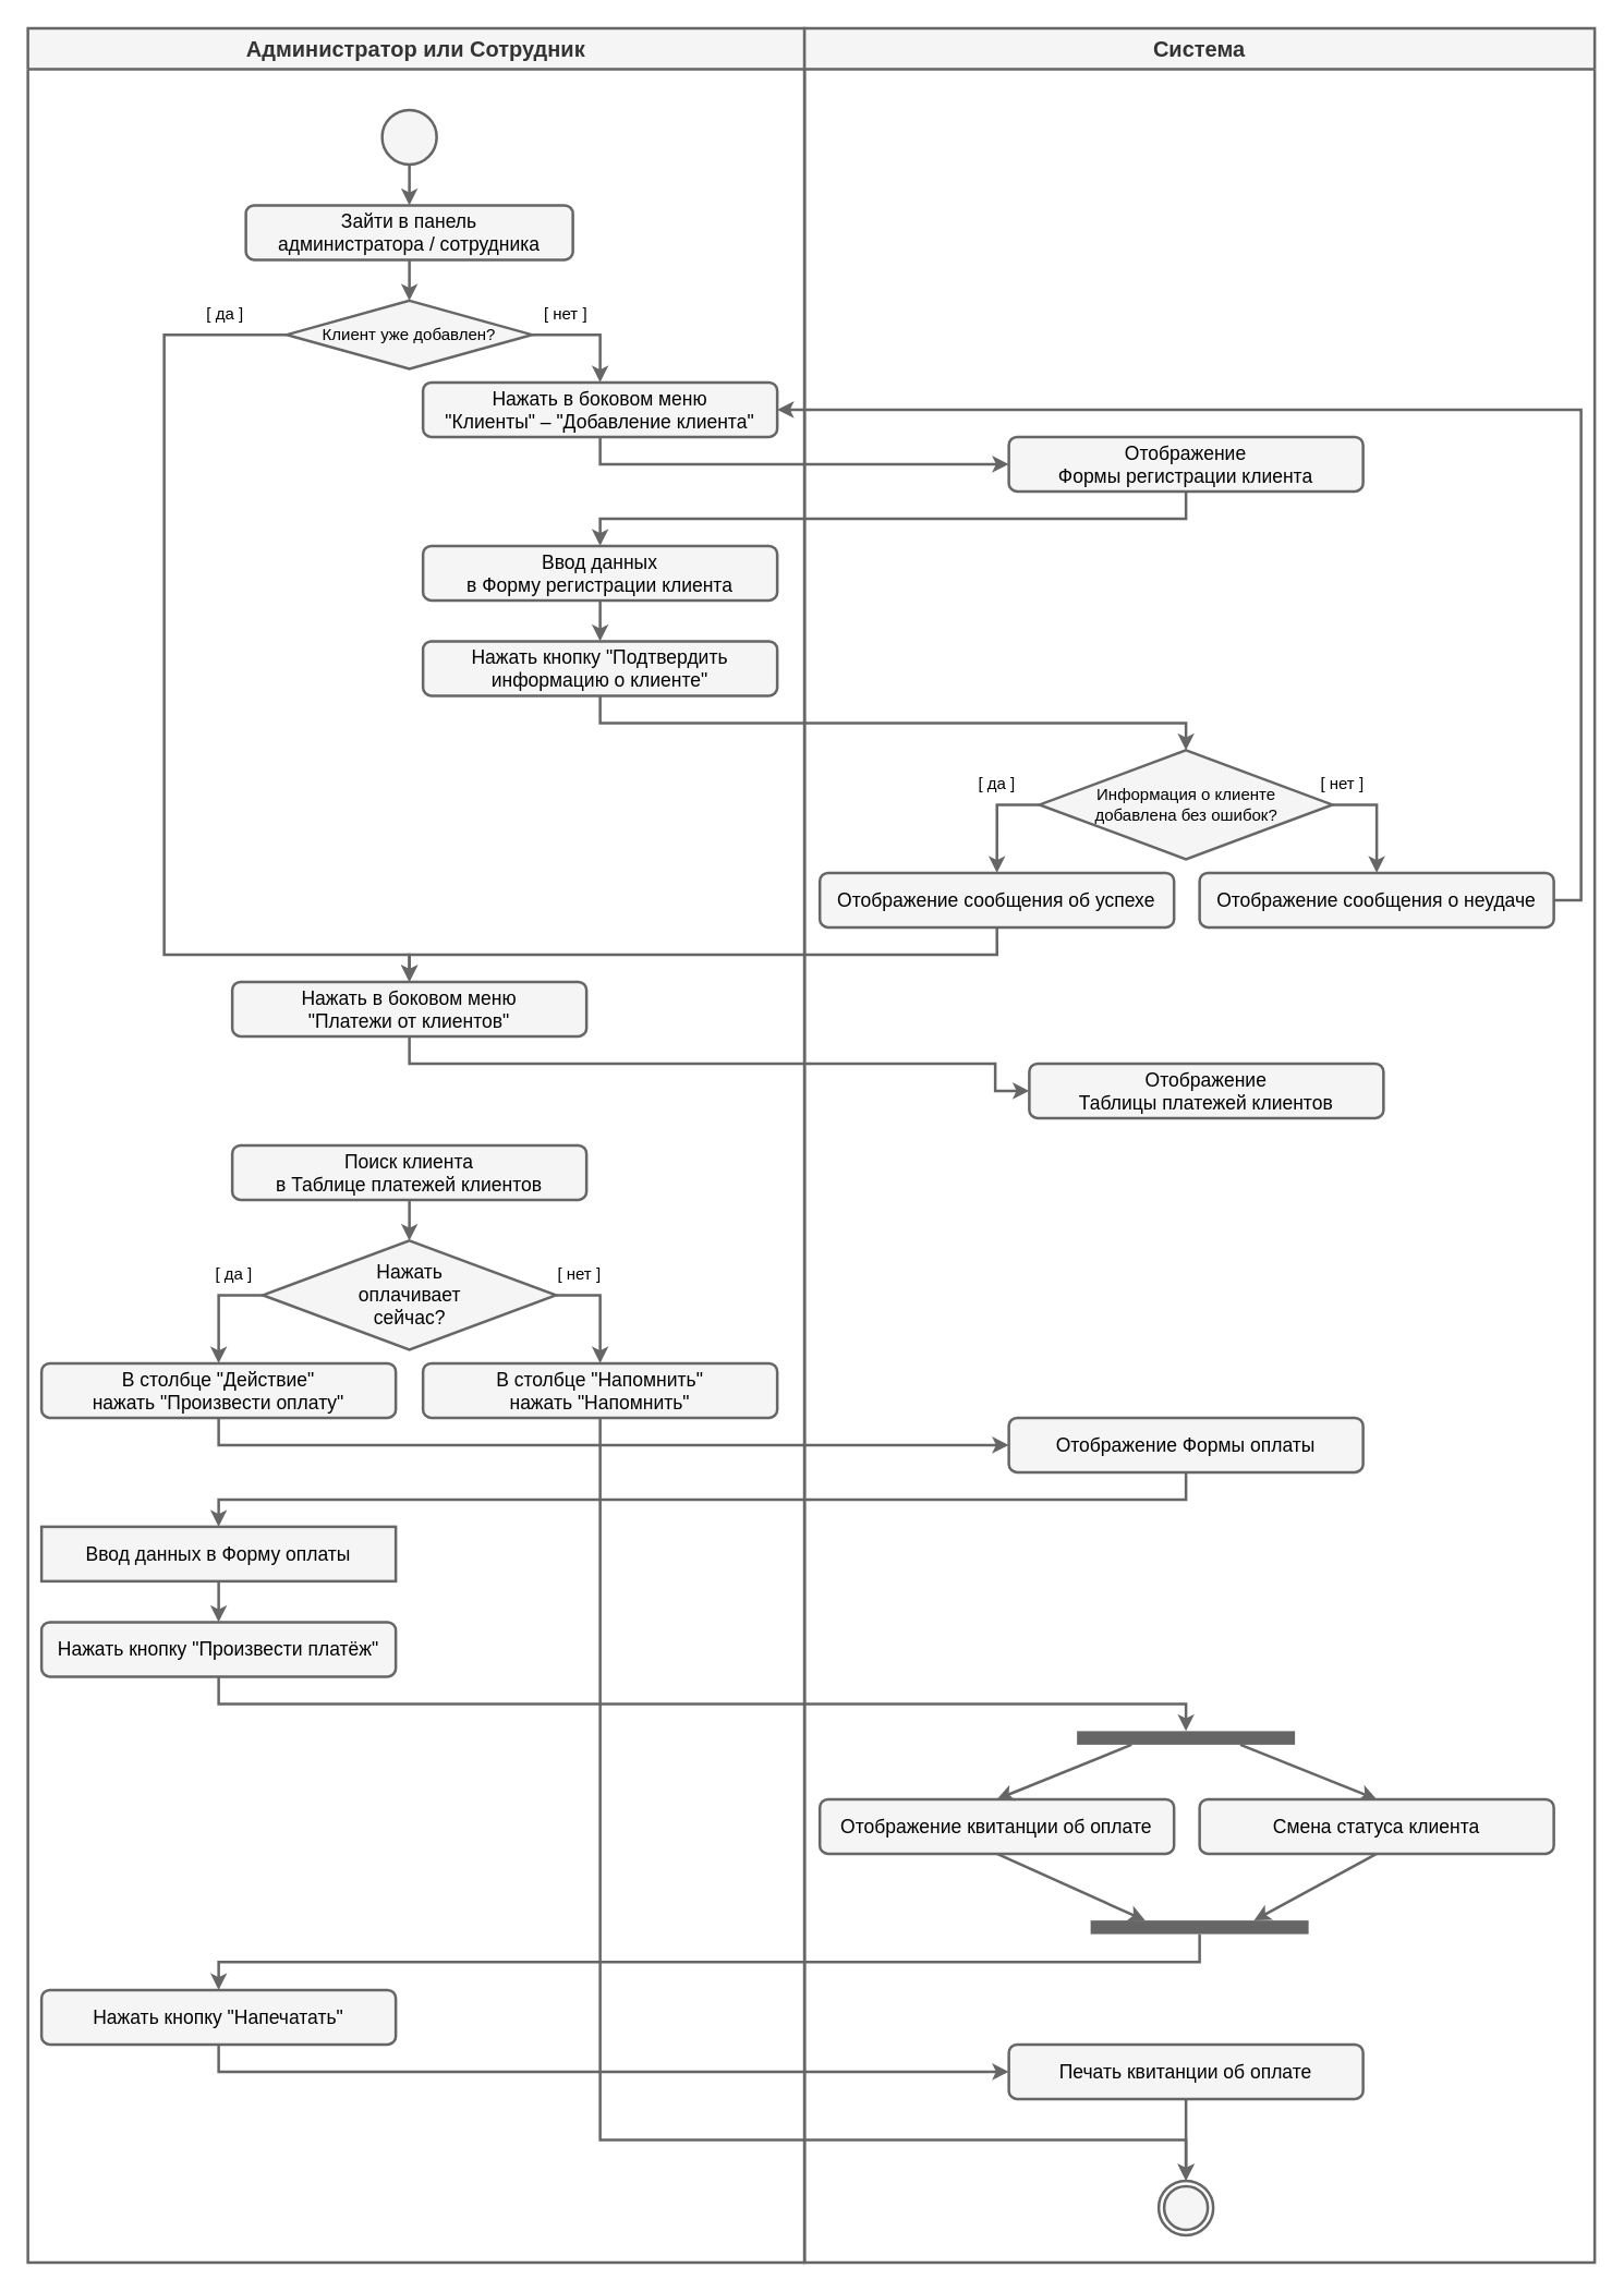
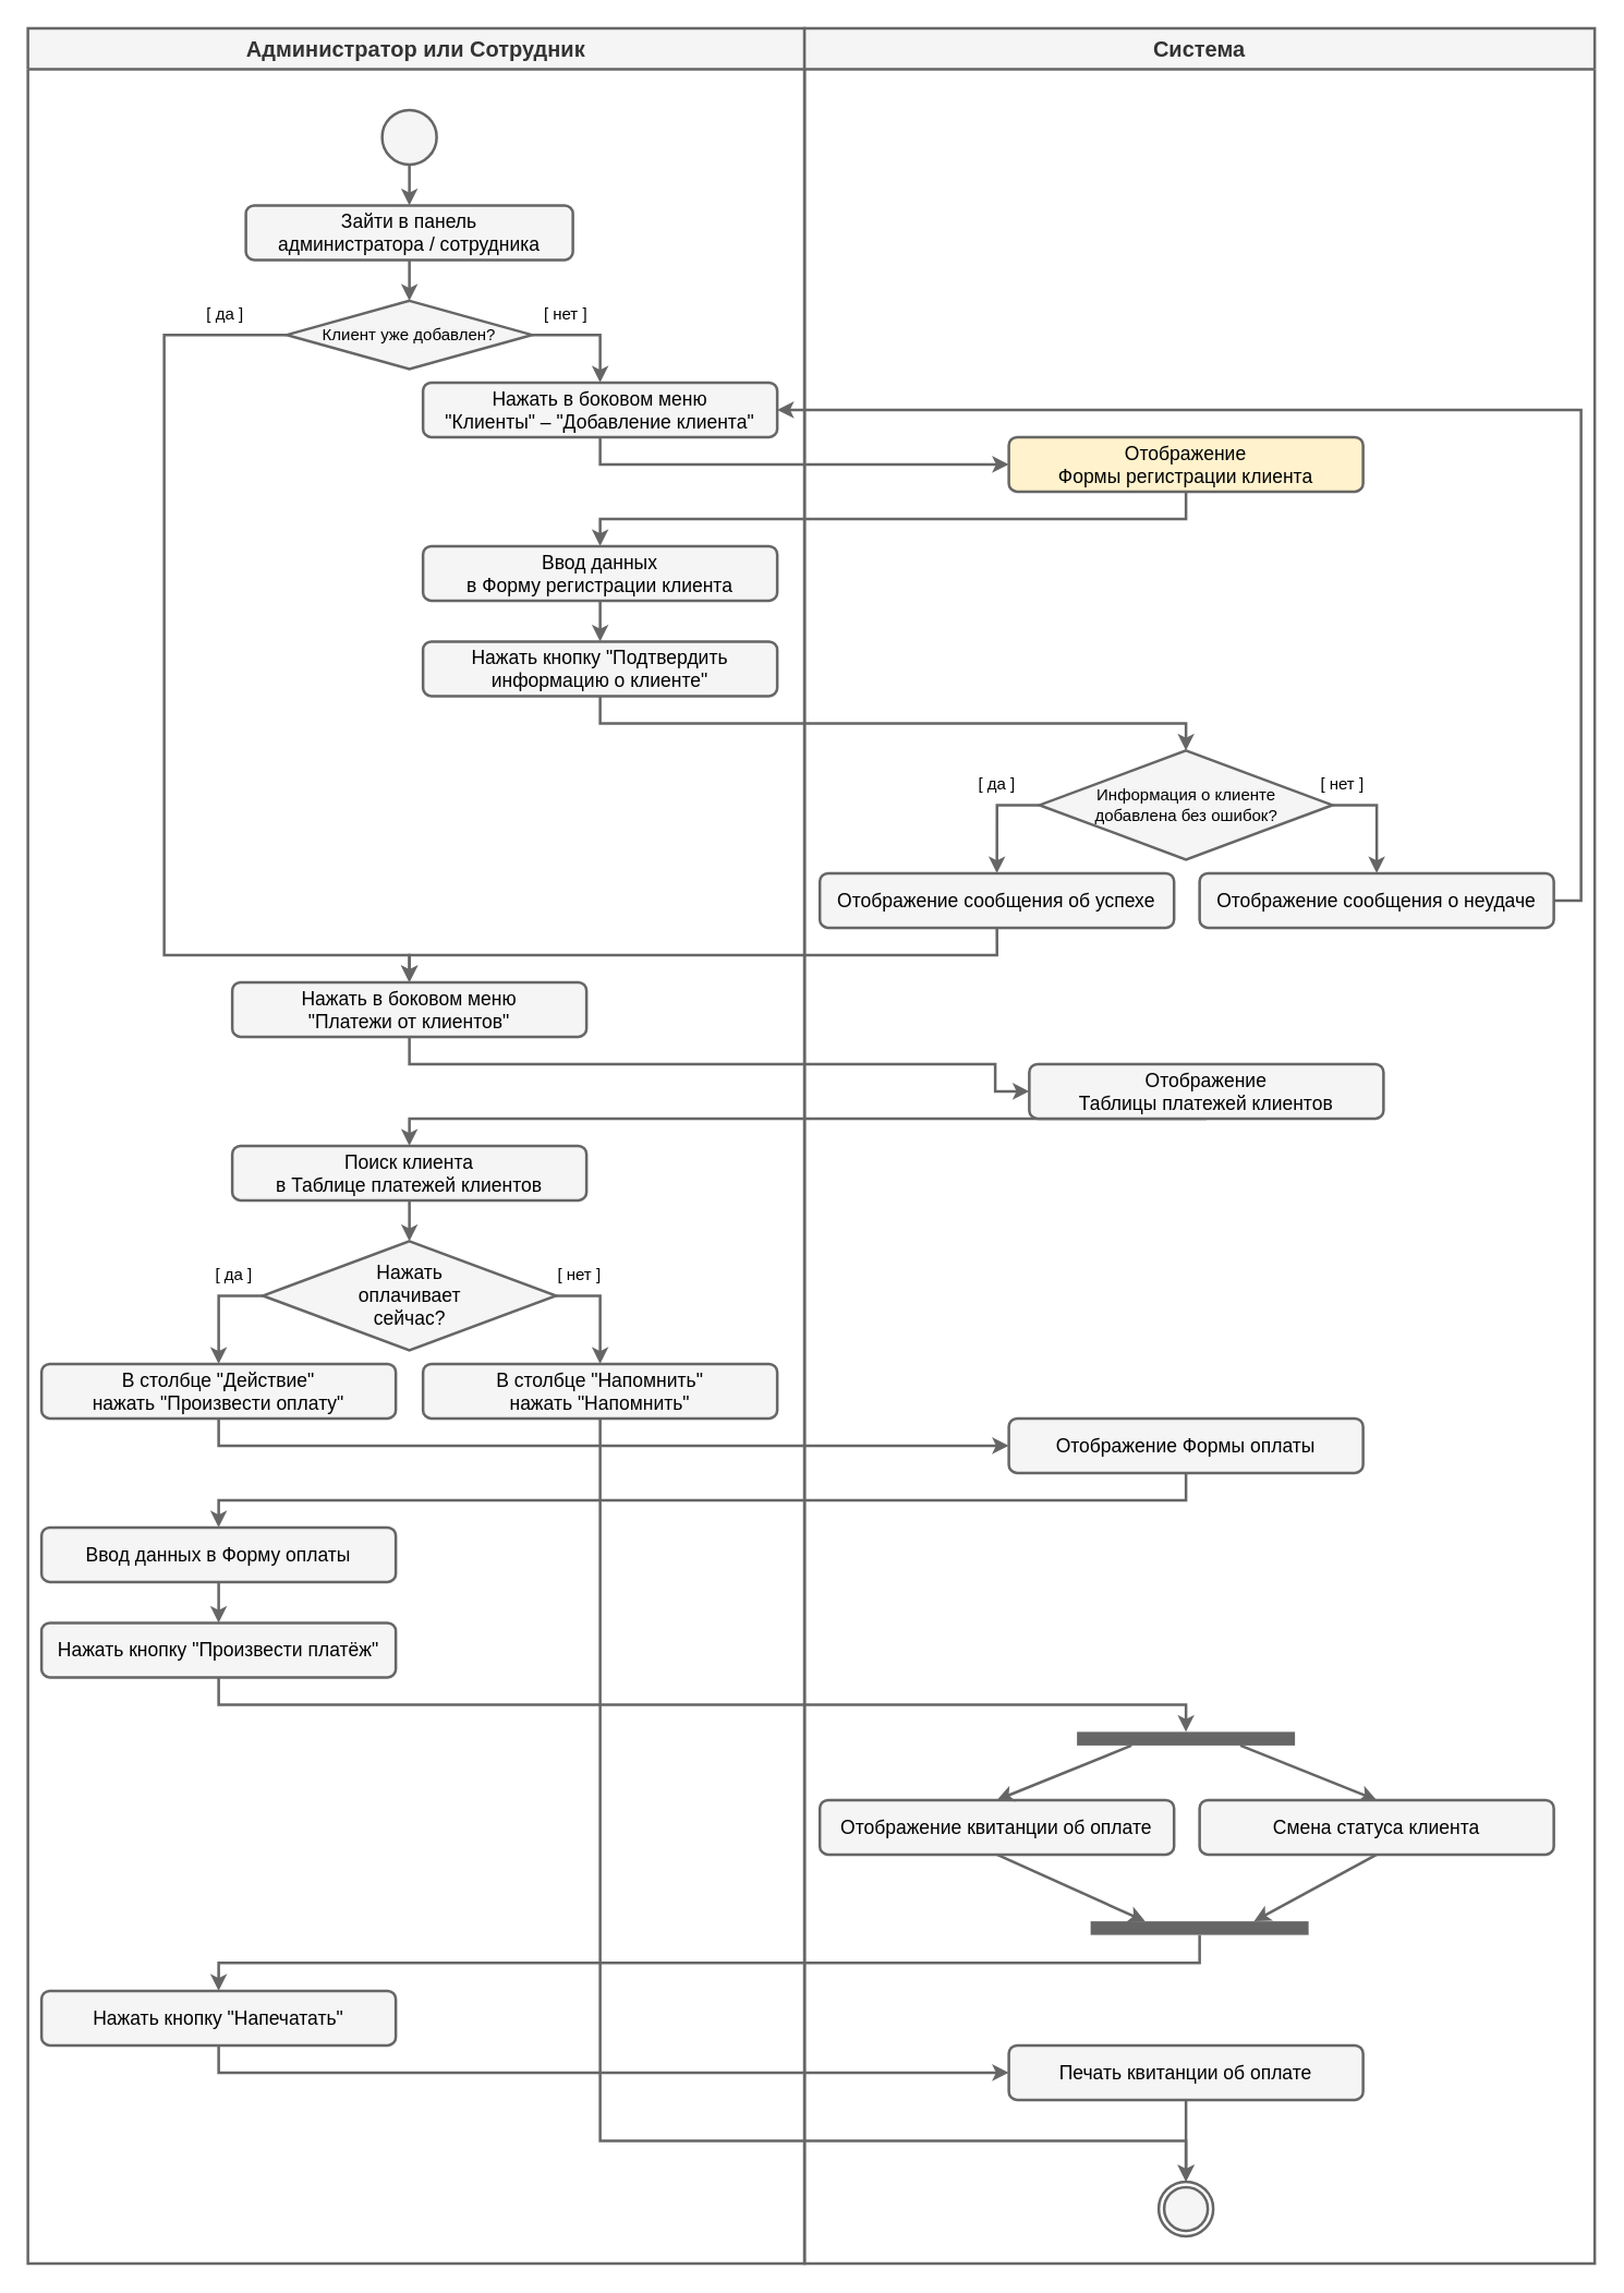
- <mxCell id="16" value="Отображение&lt;br&gt;Формы регистрации клиента" style="rounded=1;whiteSpace=wrap;html=1;fontSize=14;fillColor=#f5f5f5;fontColor=#000000;strokeColor=#666666;strokeWidth=2;movable=1;resizable=1;rotatable=1;deletable=1;editable=1;locked=0;connectable=1;" parent="1" vertex="1"><mxGeometry x="740" y="320" width="260" height="40" as="geometry" /></mxCell>
+ <mxCell id="16" value="Отображение&lt;br&gt;Формы регистрации клиента" style="rounded=1;whiteSpace=wrap;html=1;fontSize=14;fillColor=#fff2cc;fontColor=#000000;strokeColor=#666666;strokeWidth=2;movable=1;resizable=1;rotatable=1;deletable=1;editable=1;locked=0;connectable=1;" parent="1" vertex="1"><mxGeometry x="740" y="320" width="260" height="40" as="geometry" /></mxCell>
+ <mxCell id="31" style="edgeStyle=orthogonalEdgeStyle;rounded=0;orthogonalLoop=1;jettySize=auto;html=1;exitX=0.5;exitY=1;exitDx=0;exitDy=0;entryX=0.5;entryY=0;entryDx=0;entryDy=0;fillColor=#f5f5f5;strokeColor=#666666;strokeWidth=2;" parent="1" source="32" target="30" edge="1"><mxGeometry relative="1" as="geometry"><Array as="points"><mxPoint x="870" y="820" /><mxPoint x="300" y="820" /></Array></mxGeometry></mxCell>
- <mxCell id="46" value="Ввод данных в Форму оплаты" style="whiteSpace=wrap;html=1;fontSize=14;fillColor=#f5f5f5;fontColor=#000000;strokeColor=#666666;strokeWidth=2;movable=1;resizable=1;rotatable=1;deletable=1;editable=1;locked=0;connectable=1;rounded=0;" parent="1" vertex="1"><mxGeometry x="30" y="1120" width="260" height="40" as="geometry" /></mxCell>
+ <mxCell id="46" value="Ввод данных в Форму оплаты" style="rounded=1;whiteSpace=wrap;html=1;fontSize=14;fillColor=#f5f5f5;fontColor=#000000;strokeColor=#666666;strokeWidth=2;movable=1;resizable=1;rotatable=1;deletable=1;editable=1;locked=0;connectable=1;" parent="1" vertex="1"><mxGeometry x="30" y="1120" width="260" height="40" as="geometry" /></mxCell>
